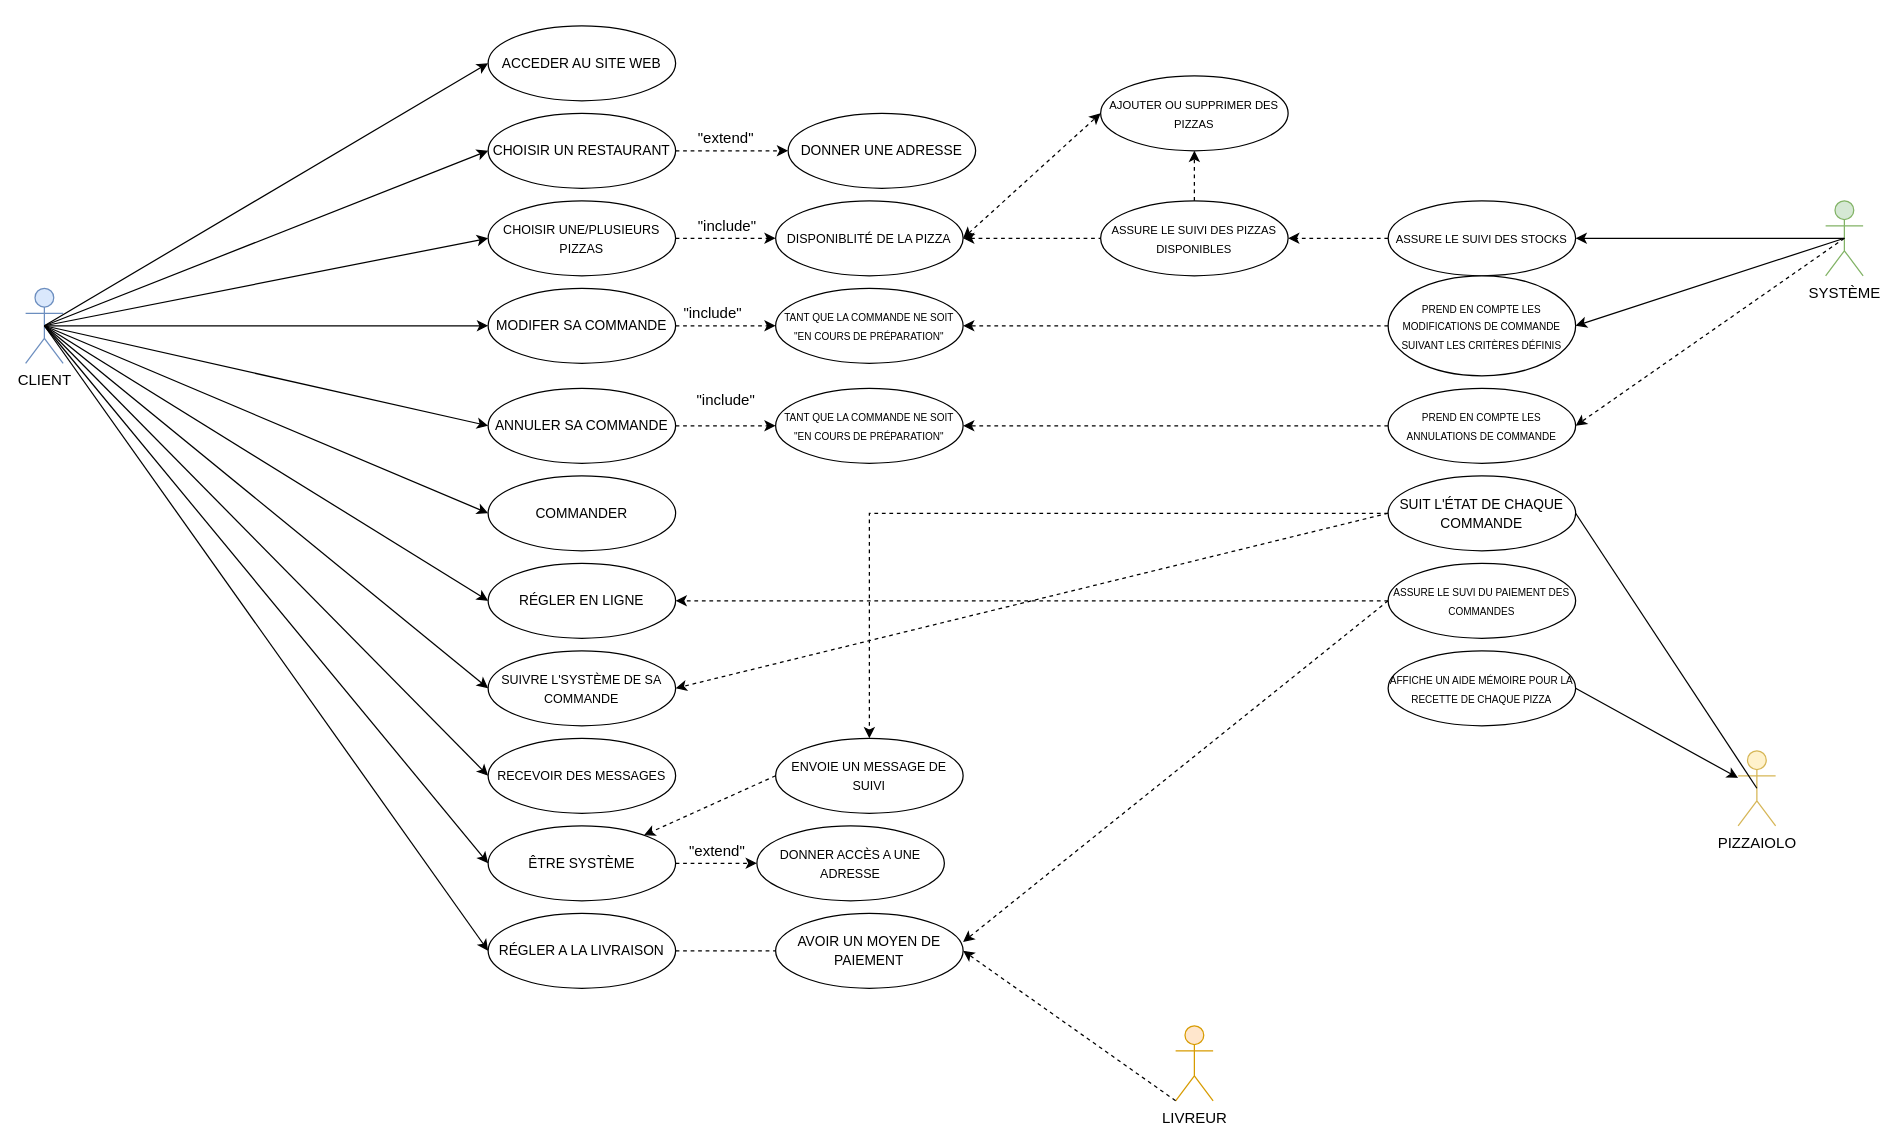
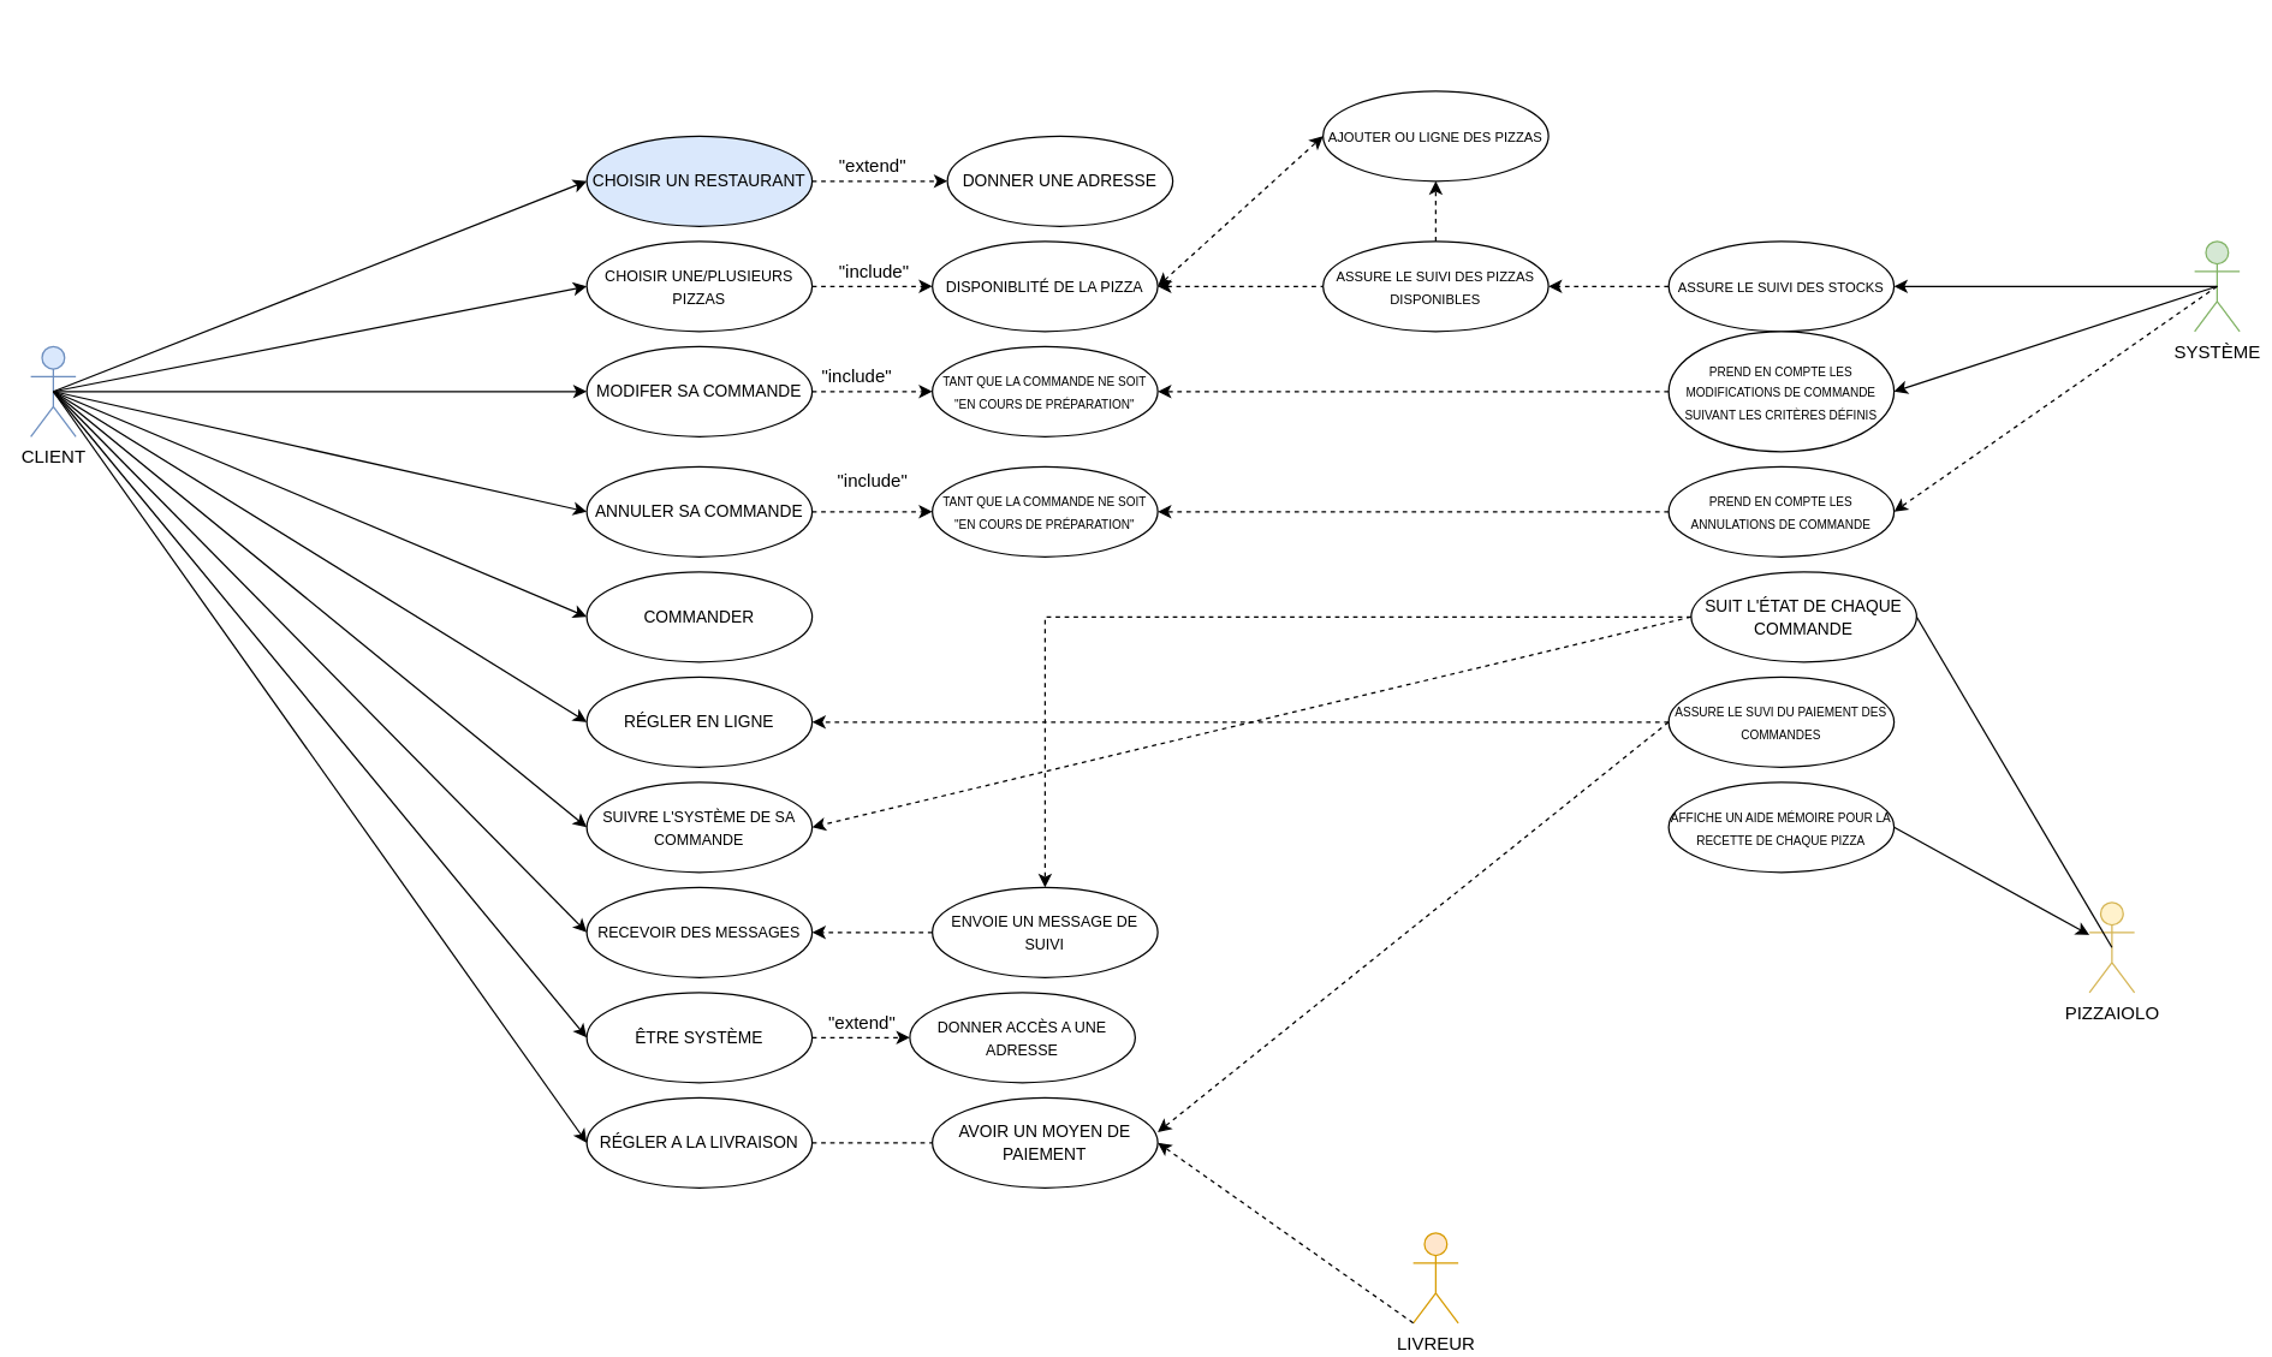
- <mxCell id="4" value="&lt;font style=&quot;font-size: 11px&quot;&gt;ACCEDER AU SITE WEB&lt;/font&gt;" style="ellipse;whiteSpace=wrap;html=1;" vertex="1" parent="1"><mxGeometry x="390" y="20" width="150" height="60" as="geometry" /></mxCell>
- <mxCell id="48" value="&lt;font style=&quot;font-size: 9px&quot;&gt;AJOUTER OU SUPPRIMER DES PIZZAS&lt;/font&gt;" style="ellipse;whiteSpace=wrap;html=1;" vertex="1" parent="1"><mxGeometry x="880" y="60" width="150" height="60" as="geometry" /></mxCell>
+ <mxCell id="48" value="&lt;font style=&quot;font-size: 9px&quot;&gt;AJOUTER OU LIGNE DES PIZZAS&lt;/font&gt;" style="ellipse;whiteSpace=wrap;html=1;" vertex="1" parent="1"><mxGeometry x="880" y="60" width="150" height="60" as="geometry" /></mxCell>
- <mxCell id="14" value="&lt;font style=&quot;font-size: 11px&quot;&gt;CHOISIR UN RESTAURANT&lt;/font&gt;" style="ellipse;whiteSpace=wrap;html=1;" vertex="1" parent="1"><mxGeometry x="390" y="90" width="150" height="60" as="geometry" /></mxCell>
+ <mxCell id="14" value="&lt;font style=&quot;font-size: 11px&quot;&gt;CHOISIR UN RESTAURANT&lt;/font&gt;" style="ellipse;whiteSpace=wrap;html=1;fillColor=#dae8fc;" vertex="1" parent="1"><mxGeometry x="390" y="90" width="150" height="60" as="geometry" /></mxCell>
- <mxCell id="5" value="" style="endArrow=classic;html=1;entryX=0;entryY=0.5;entryDx=0;entryDy=0;exitX=0.5;exitY=0.5;exitDx=0;exitDy=0;exitPerimeter=0;" edge="1" parent="1" source="3" target="4"><mxGeometry width="50" height="50" relative="1" as="geometry"><mxPoint x="100" y="170" as="sourcePoint" /><mxPoint x="150" y="120" as="targetPoint" /></mxGeometry></mxCell>
- <mxCell id="60" value="&lt;font style=&quot;font-size: 11px&quot;&gt;SUIT L'ÉTAT DE CHAQUE COMMANDE&lt;/font&gt;" style="ellipse;whiteSpace=wrap;html=1;" vertex="1" parent="1"><mxGeometry x="1110" y="380" width="150" height="60" as="geometry" /></mxCell>
+ <mxCell id="60" value="&lt;font style=&quot;font-size: 11px&quot;&gt;SUIT L'ÉTAT DE CHAQUE COMMANDE&lt;/font&gt;" style="ellipse;whiteSpace=wrap;html=1;" vertex="1" parent="1"><mxGeometry x="1125" y="380" width="150" height="60" as="geometry" /></mxCell>
- <mxCell id="65" value="" style="endArrow=classic;html=1;dashed=1;exitX=0;exitY=0.5;exitDx=0;exitDy=0;" edge="1" parent="1" source="61" target="30"><mxGeometry width="50" height="50" relative="1" as="geometry"><mxPoint x="800" y="460" as="sourcePoint" /><mxPoint x="850" y="410" as="targetPoint" /></mxGeometry></mxCell>
+ <mxCell id="65" value="" style="endArrow=classic;html=1;dashed=1;exitX=0;exitY=0.5;exitDx=0;exitDy=0;entryX=1;entryY=0.5;entryDx=0;entryDy=0;" edge="1" parent="1" source="61" target="37"><mxGeometry width="50" height="50" relative="1" as="geometry"><mxPoint x="800" y="460" as="sourcePoint" /><mxPoint x="850" y="410" as="targetPoint" /></mxGeometry></mxCell>
